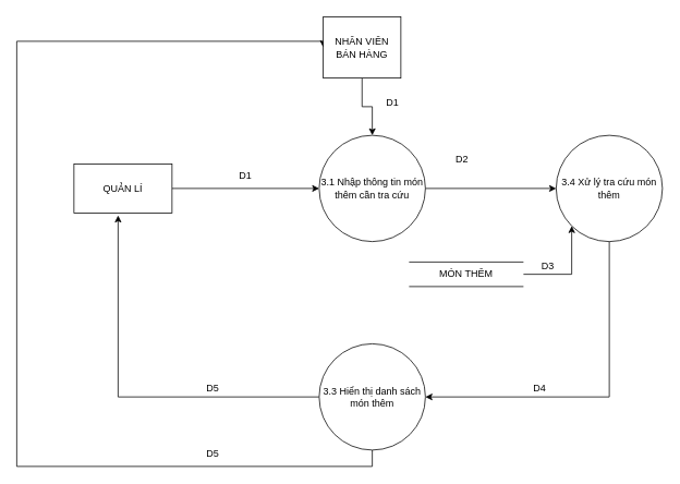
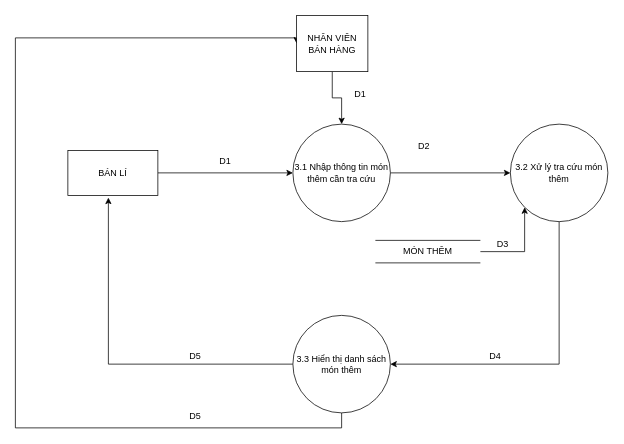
- <mxCell id="3" value="QUẢN LÍ" style="rounded=0;whiteSpace=wrap;html=1;" vertex="1" parent="1"><mxGeometry x="90" y="200" width="120" height="60" as="geometry" /></mxCell>
+ <mxCell id="3" value="BÁN LÍ" style="rounded=0;whiteSpace=wrap;html=1;" vertex="1" parent="1"><mxGeometry x="90" y="200" width="120" height="60" as="geometry" /></mxCell>
- <mxCell id="7" value="3.4 Xử lý tra cứu món thêm" style="ellipse;whiteSpace=wrap;html=1;aspect=fixed;" vertex="1" parent="1"><mxGeometry x="680" y="165" width="130" height="130" as="geometry" /></mxCell>
+ <mxCell id="7" value="3.2 Xử lý tra cứu món thêm" style="ellipse;whiteSpace=wrap;html=1;aspect=fixed;" vertex="1" parent="1"><mxGeometry x="680" y="165" width="130" height="130" as="geometry" /></mxCell>
